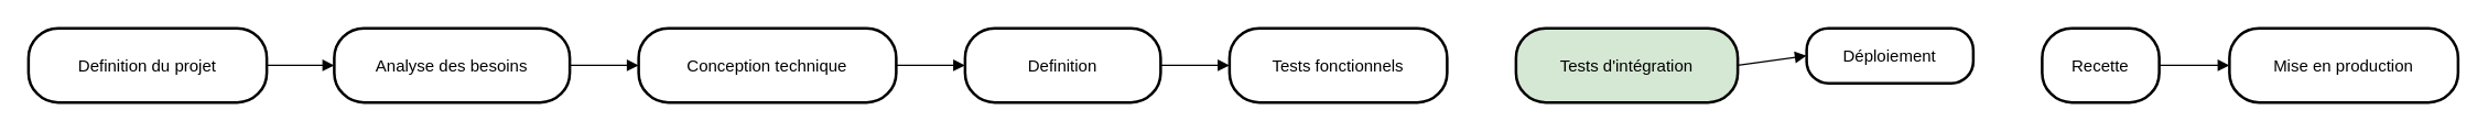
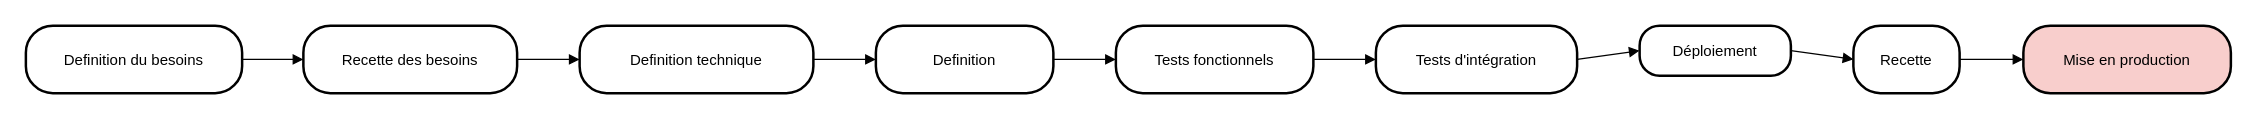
+ <mxCell id="17" value="" style="curved=1;startArrow=none;endArrow=block;exitX=1;exitY=0.5;entryX=0;entryY=0.5;" edge="1" parent="1" source="8" target="9"><mxGeometry relative="1" as="geometry"><Array as="points" /></mxGeometry></mxCell>
+ <mxCell id="15" value="" style="curved=1;startArrow=none;endArrow=block;exitX=1;exitY=0.5;entryX=0;entryY=0.5;" edge="1" parent="1" source="6" target="7"><mxGeometry relative="1" as="geometry"><Array as="points" /></mxGeometry></mxCell>
- <mxCell id="7" value="Tests d'intégration" style="rounded=1;arcSize=40;strokeWidth=2;fillColor=#d5e8d4;" vertex="1" parent="1"><mxGeometry x="1100" y="20" width="161" height="54" as="geometry" /></mxCell>
+ <mxCell id="7" value="Tests d'intégration" style="rounded=1;arcSize=40;strokeWidth=2" vertex="1" parent="1"><mxGeometry x="1100" y="20" width="161" height="54" as="geometry" /></mxCell>
- <mxCell id="10" value="Mise en production" style="rounded=1;arcSize=40;strokeWidth=2" vertex="1" parent="1"><mxGeometry x="1618" y="20" width="166" height="54" as="geometry" /></mxCell>
+ <mxCell id="10" value="Mise en production" style="rounded=1;arcSize=40;strokeWidth=2;fillColor=#f8cecc;" vertex="1" parent="1"><mxGeometry x="1618" y="20" width="166" height="54" as="geometry" /></mxCell>
- <mxCell id="2" value="Definition du projet" style="rounded=1;arcSize=40;strokeWidth=2" vertex="1" parent="1"><mxGeometry x="20" y="20" width="173" height="54" as="geometry" /></mxCell>
+ <mxCell id="2" value="Definition du besoins" style="rounded=1;arcSize=40;strokeWidth=2" vertex="1" parent="1"><mxGeometry x="20" y="20" width="173" height="54" as="geometry" /></mxCell>
- <mxCell id="3" value="Analyse des besoins" style="rounded=1;arcSize=40;strokeWidth=2" vertex="1" parent="1"><mxGeometry x="242" y="20" width="171" height="54" as="geometry" /></mxCell>
+ <mxCell id="3" value="Recette des besoins" style="rounded=1;arcSize=40;strokeWidth=2" vertex="1" parent="1"><mxGeometry x="242" y="20" width="171" height="54" as="geometry" /></mxCell>
- <mxCell id="4" value="Conception technique" style="rounded=1;arcSize=40;strokeWidth=2" vertex="1" parent="1"><mxGeometry x="463" y="20" width="187" height="54" as="geometry" /></mxCell>
+ <mxCell id="4" value="Definition technique" style="rounded=1;arcSize=40;strokeWidth=2" vertex="1" parent="1"><mxGeometry x="463" y="20" width="187" height="54" as="geometry" /></mxCell>
